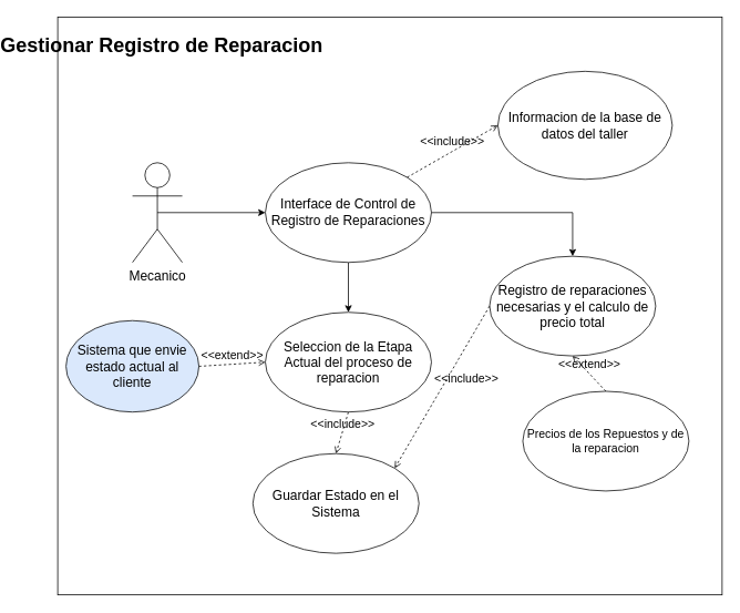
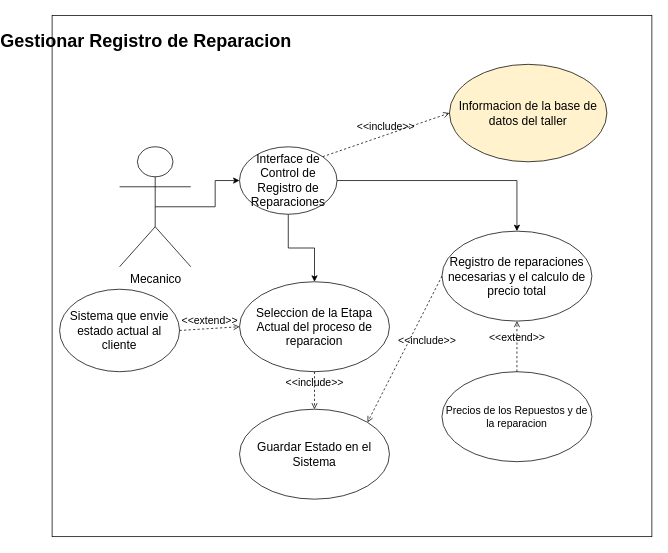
- <mxCell id="9" value="&lt;font style=&quot;font-size: 16px;&quot;&gt;Informacion de la base de datos del taller&lt;/font&gt;" style="ellipse;whiteSpace=wrap;html=1;" vertex="1" parent="1"><mxGeometry x="550" y="85" width="210" height="130" as="geometry" /></mxCell>
+ <mxCell id="9" value="&lt;font style=&quot;font-size: 16px;&quot;&gt;Informacion de la base de datos del taller&lt;/font&gt;" style="ellipse;whiteSpace=wrap;html=1;fillColor=#fff2cc;" vertex="1" parent="1"><mxGeometry x="550" y="85" width="210" height="130" as="geometry" /></mxCell>
- <mxCell id="4" value="&lt;font style=&quot;font-size: 16px;&quot;&gt;Mecanico&lt;/font&gt;" style="shape=umlActor;verticalLabelPosition=bottom;verticalAlign=top;html=1;outlineConnect=0;" vertex="1" parent="1"><mxGeometry x="110" y="195" width="60" height="120" as="geometry" /></mxCell>
+ <mxCell id="4" value="&lt;font style=&quot;font-size: 16px;&quot;&gt;Mecanico&lt;/font&gt;" style="shape=umlActor;verticalLabelPosition=bottom;verticalAlign=top;html=1;outlineConnect=0;" vertex="1" parent="1"><mxGeometry x="110" y="195" width="95" height="160" as="geometry" /></mxCell>
- <mxCell id="7" value="&lt;font style=&quot;font-size: 16px;&quot;&gt;Interface de Control de Registro de Reparaciones&lt;/font&gt;" style="ellipse;whiteSpace=wrap;html=1;" vertex="1" parent="1"><mxGeometry x="270" y="195" width="200" height="120" as="geometry" /></mxCell>
+ <mxCell id="7" value="&lt;font style=&quot;font-size: 16px;&quot;&gt;Interface de Control de Registro de Reparaciones&lt;/font&gt;" style="ellipse;whiteSpace=wrap;html=1;" vertex="1" parent="1"><mxGeometry x="270" y="195" width="130" height="90" as="geometry" /></mxCell>
- <mxCell id="15" value="&lt;font style=&quot;font-size: 16px;&quot;&gt;Sistema que envie estado actual al cliente&lt;/font&gt;" style="ellipse;whiteSpace=wrap;html=1;fillColor=#dae8fc;" vertex="1" parent="1"><mxGeometry x="30" y="385" width="160" height="110" as="geometry" /></mxCell>
+ <mxCell id="15" value="&lt;font style=&quot;font-size: 16px;&quot;&gt;Sistema que envie estado actual al cliente&lt;/font&gt;" style="ellipse;whiteSpace=wrap;html=1;" vertex="1" parent="1"><mxGeometry x="30" y="385" width="160" height="110" as="geometry" /></mxCell>
- <mxCell id="12" value="&lt;font style=&quot;font-size: 14px;&quot;&gt;Precios de los Repuestos y de la reparacion&lt;/font&gt;" style="ellipse;whiteSpace=wrap;html=1;" vertex="1" parent="1"><mxGeometry x="580" y="470" width="200" height="120" as="geometry" /></mxCell>
+ <mxCell id="12" value="&lt;font style=&quot;font-size: 14px;&quot;&gt;Precios de los Repuestos y de la reparacion&lt;/font&gt;" style="ellipse;whiteSpace=wrap;html=1;" vertex="1" parent="1"><mxGeometry x="540" y="495" width="200" height="120" as="geometry" /></mxCell>
- <mxCell id="17" value="&lt;font style=&quot;font-size: 16px;&quot;&gt;Guardar Estado en el Sistema&lt;/font&gt;" style="ellipse;whiteSpace=wrap;html=1;" vertex="1" parent="1"><mxGeometry x="255" y="545" width="200" height="120" as="geometry" /></mxCell>
+ <mxCell id="17" value="&lt;font style=&quot;font-size: 16px;&quot;&gt;Guardar Estado en el Sistema&lt;/font&gt;" style="ellipse;whiteSpace=wrap;html=1;" vertex="1" parent="1"><mxGeometry x="270" y="545" width="200" height="120" as="geometry" /></mxCell>
